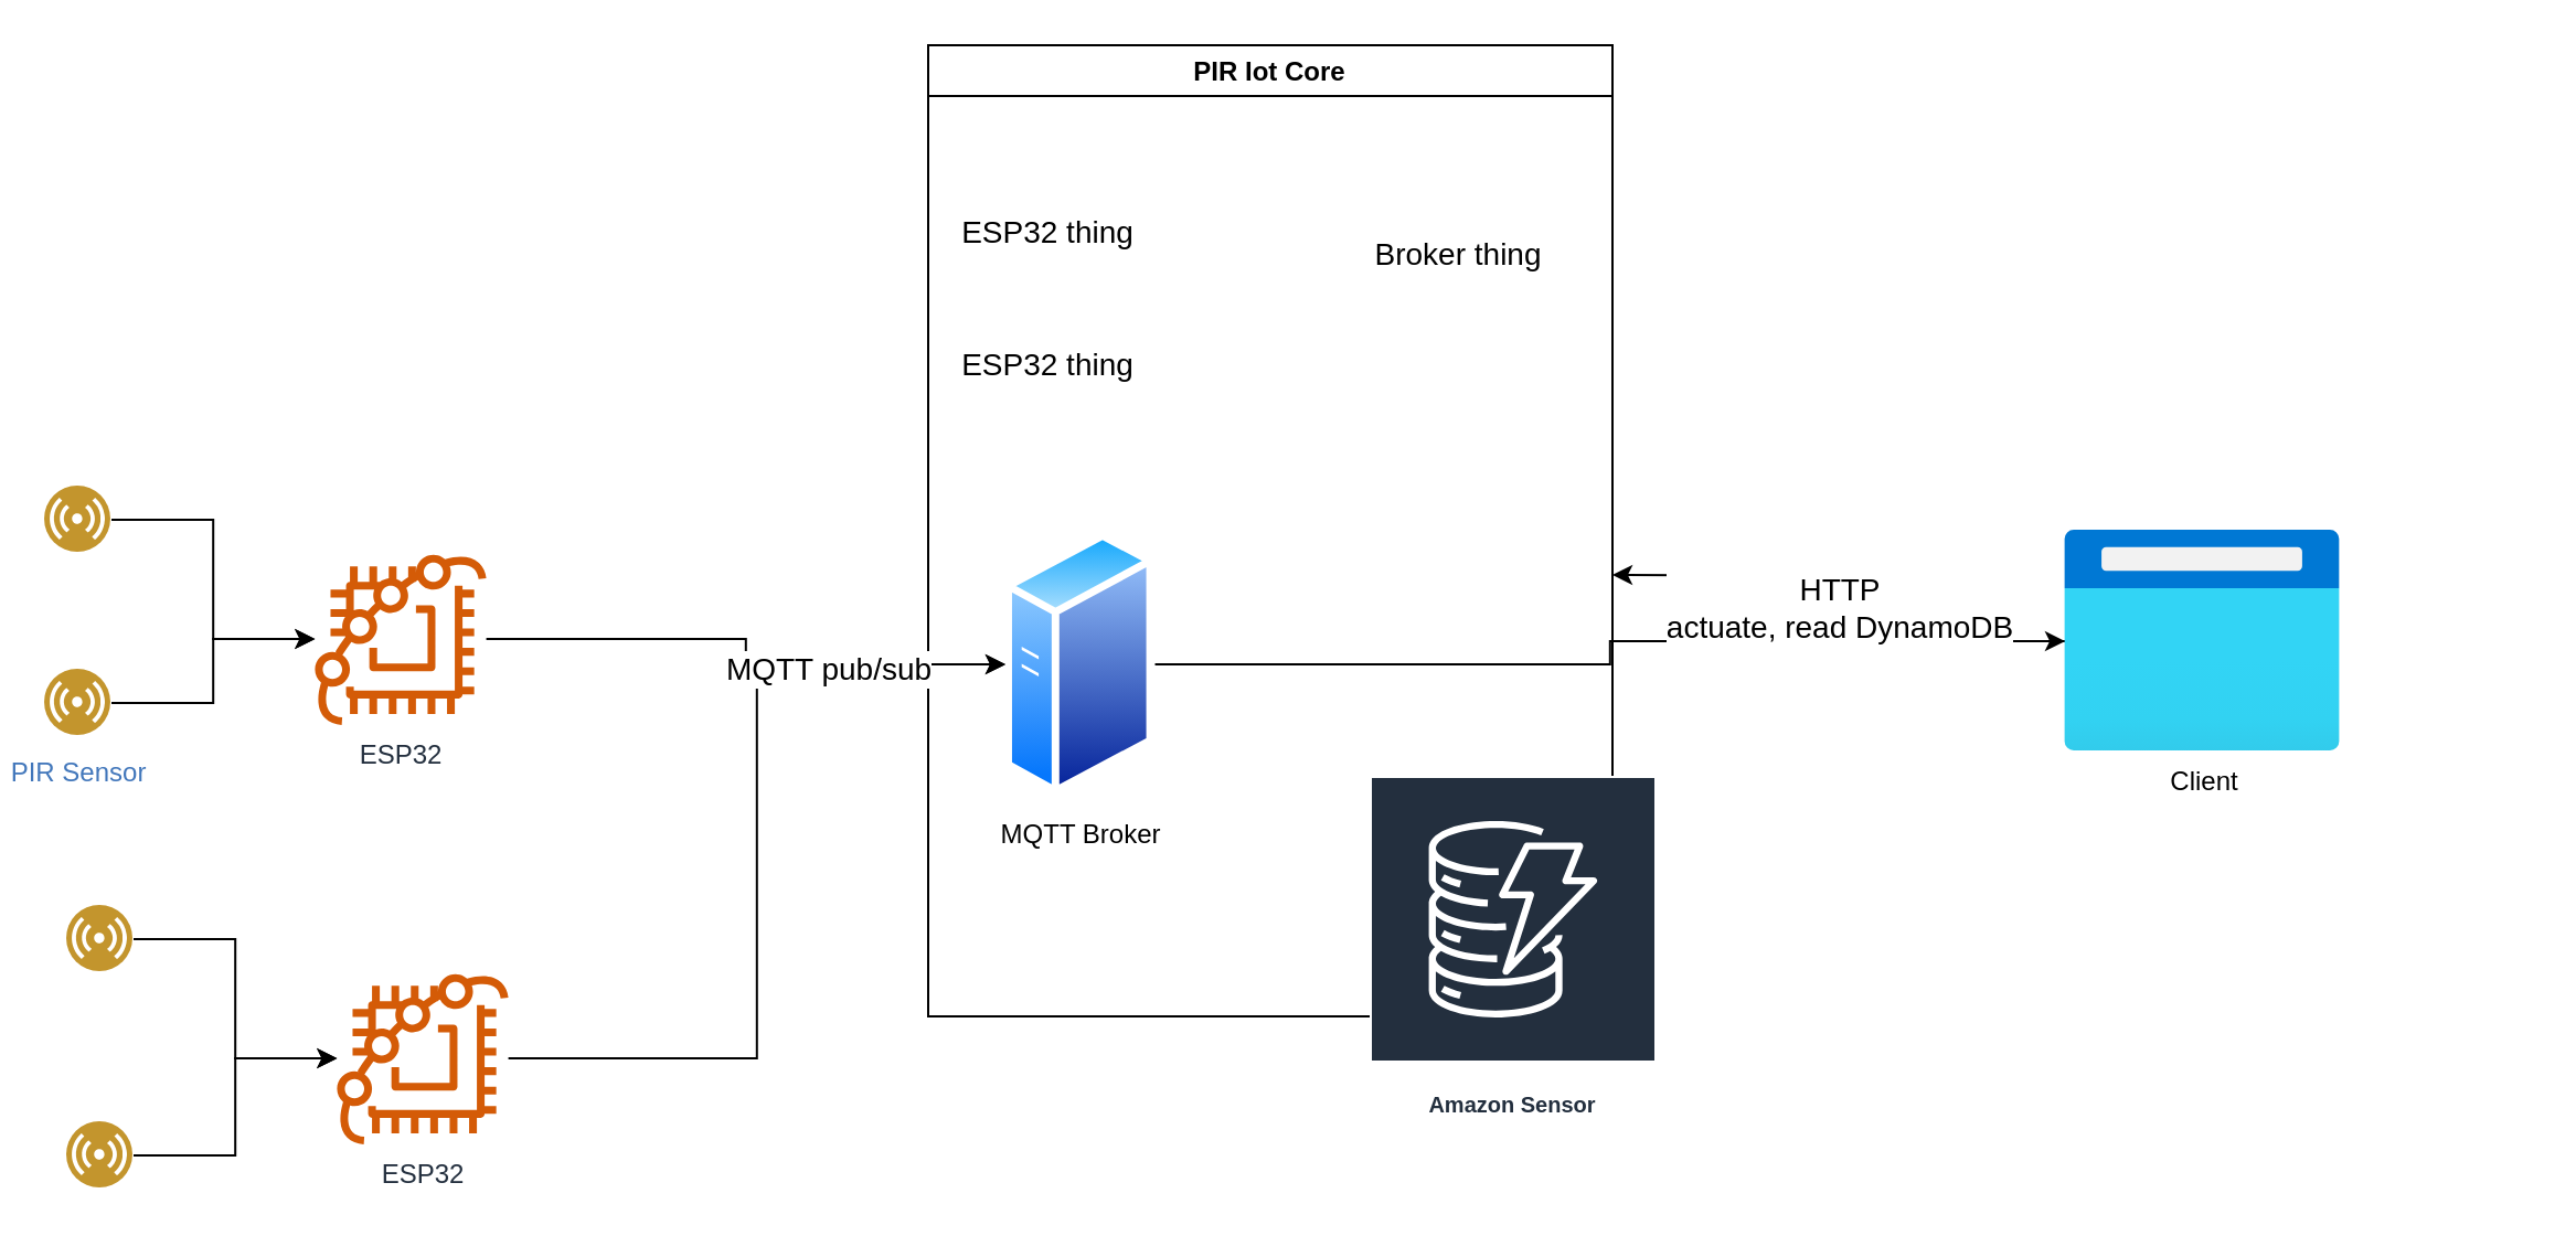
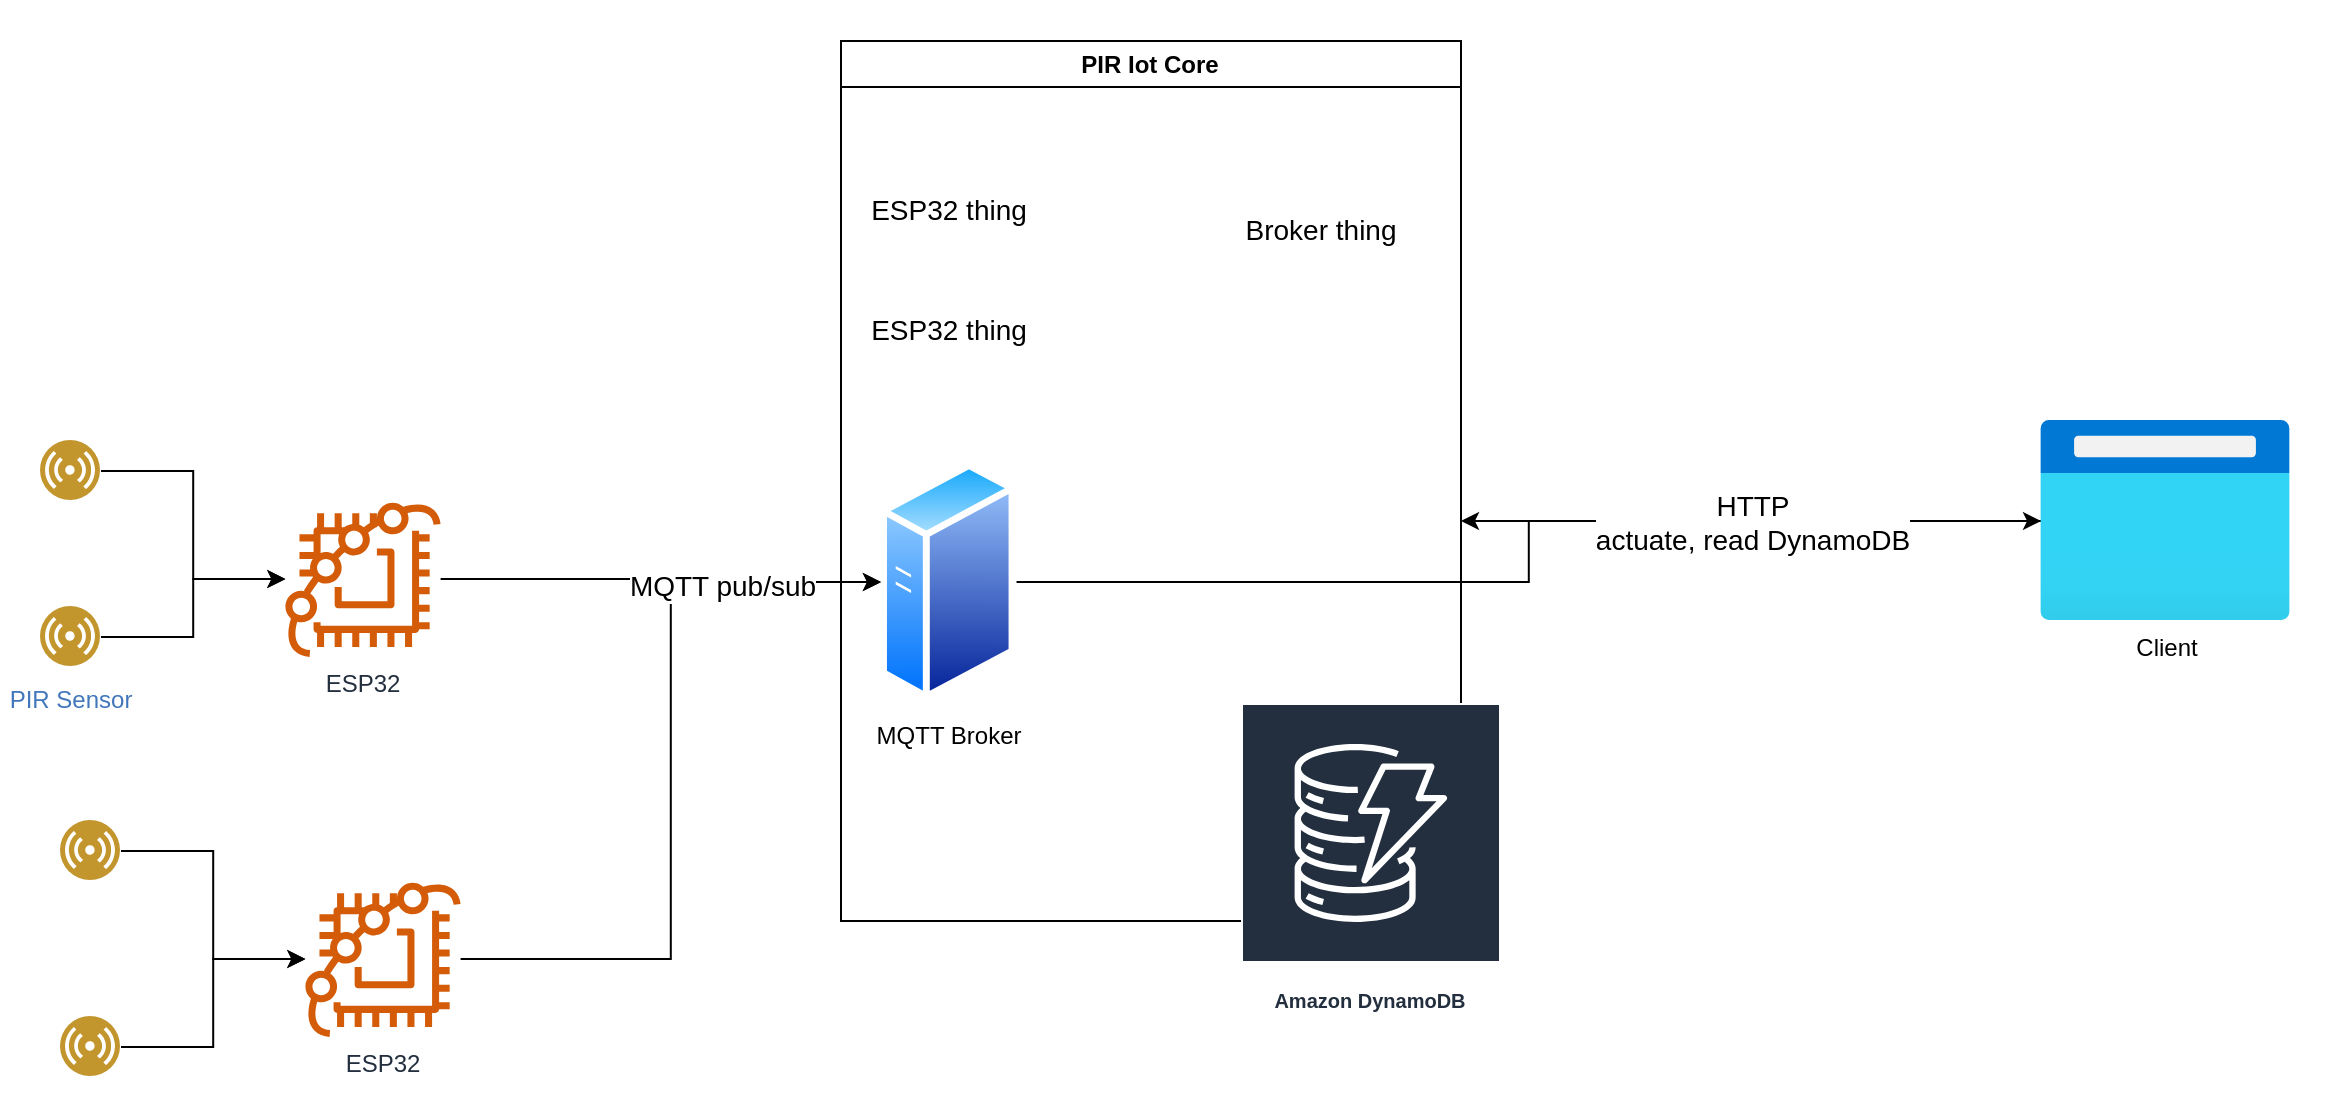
- <mxCell id="23" value="Client" style="aspect=fixed;html=1;points=[];align=center;image;fontSize=12;image=img/lib/azure2/general/Browser.svg;" vertex="1" parent="1"><mxGeometry x="935" y="240" width="125" height="100" as="geometry" /></mxCell>
+ <mxCell id="23" value="Client" style="aspect=fixed;html=1;points=[];align=center;image;fontSize=12;image=img/lib/azure2/general/Browser.svg;" vertex="1" parent="1"><mxGeometry x="1020" y="210" width="125" height="100" as="geometry" /></mxCell>
- <mxCell id="4" value="MQTT Broker" style="aspect=fixed;perimeter=ellipsePerimeter;html=1;align=center;shadow=0;dashed=0;spacingTop=3;image;image=img/lib/active_directory/generic_server.svg;" vertex="1" parent="2"><mxGeometry x="35" y="220" width="67.76" height="121" as="geometry" /></mxCell>
+ <mxCell id="4" value="MQTT Broker" style="aspect=fixed;perimeter=ellipsePerimeter;html=1;align=center;shadow=0;dashed=0;spacingTop=3;image;image=img/lib/active_directory/generic_server.svg;" vertex="1" parent="2"><mxGeometry x="20" y="210" width="67.76" height="121" as="geometry" /></mxCell>
- <mxCell id="8" value="Amazon Sensor" style="sketch=0;outlineConnect=0;fontColor=#232F3E;gradientColor=none;strokeColor=#ffffff;fillColor=#232F3E;dashed=0;verticalLabelPosition=middle;verticalAlign=bottom;align=center;html=1;whiteSpace=wrap;fontSize=10;fontStyle=1;spacing=3;shape=mxgraph.aws4.productIcon;prIcon=mxgraph.aws4.dynamodb;" vertex="1" parent="2"><mxGeometry x="200" y="331" width="130" height="159" as="geometry" /></mxCell>
+ <mxCell id="8" value="Amazon DynamoDB" style="sketch=0;outlineConnect=0;fontColor=#232F3E;gradientColor=none;strokeColor=#ffffff;fillColor=#232F3E;dashed=0;verticalLabelPosition=middle;verticalAlign=bottom;align=center;html=1;whiteSpace=wrap;fontSize=10;fontStyle=1;spacing=3;shape=mxgraph.aws4.productIcon;prIcon=mxgraph.aws4.dynamodb;" vertex="1" parent="2"><mxGeometry x="200" y="331" width="130" height="159" as="geometry" /></mxCell>
